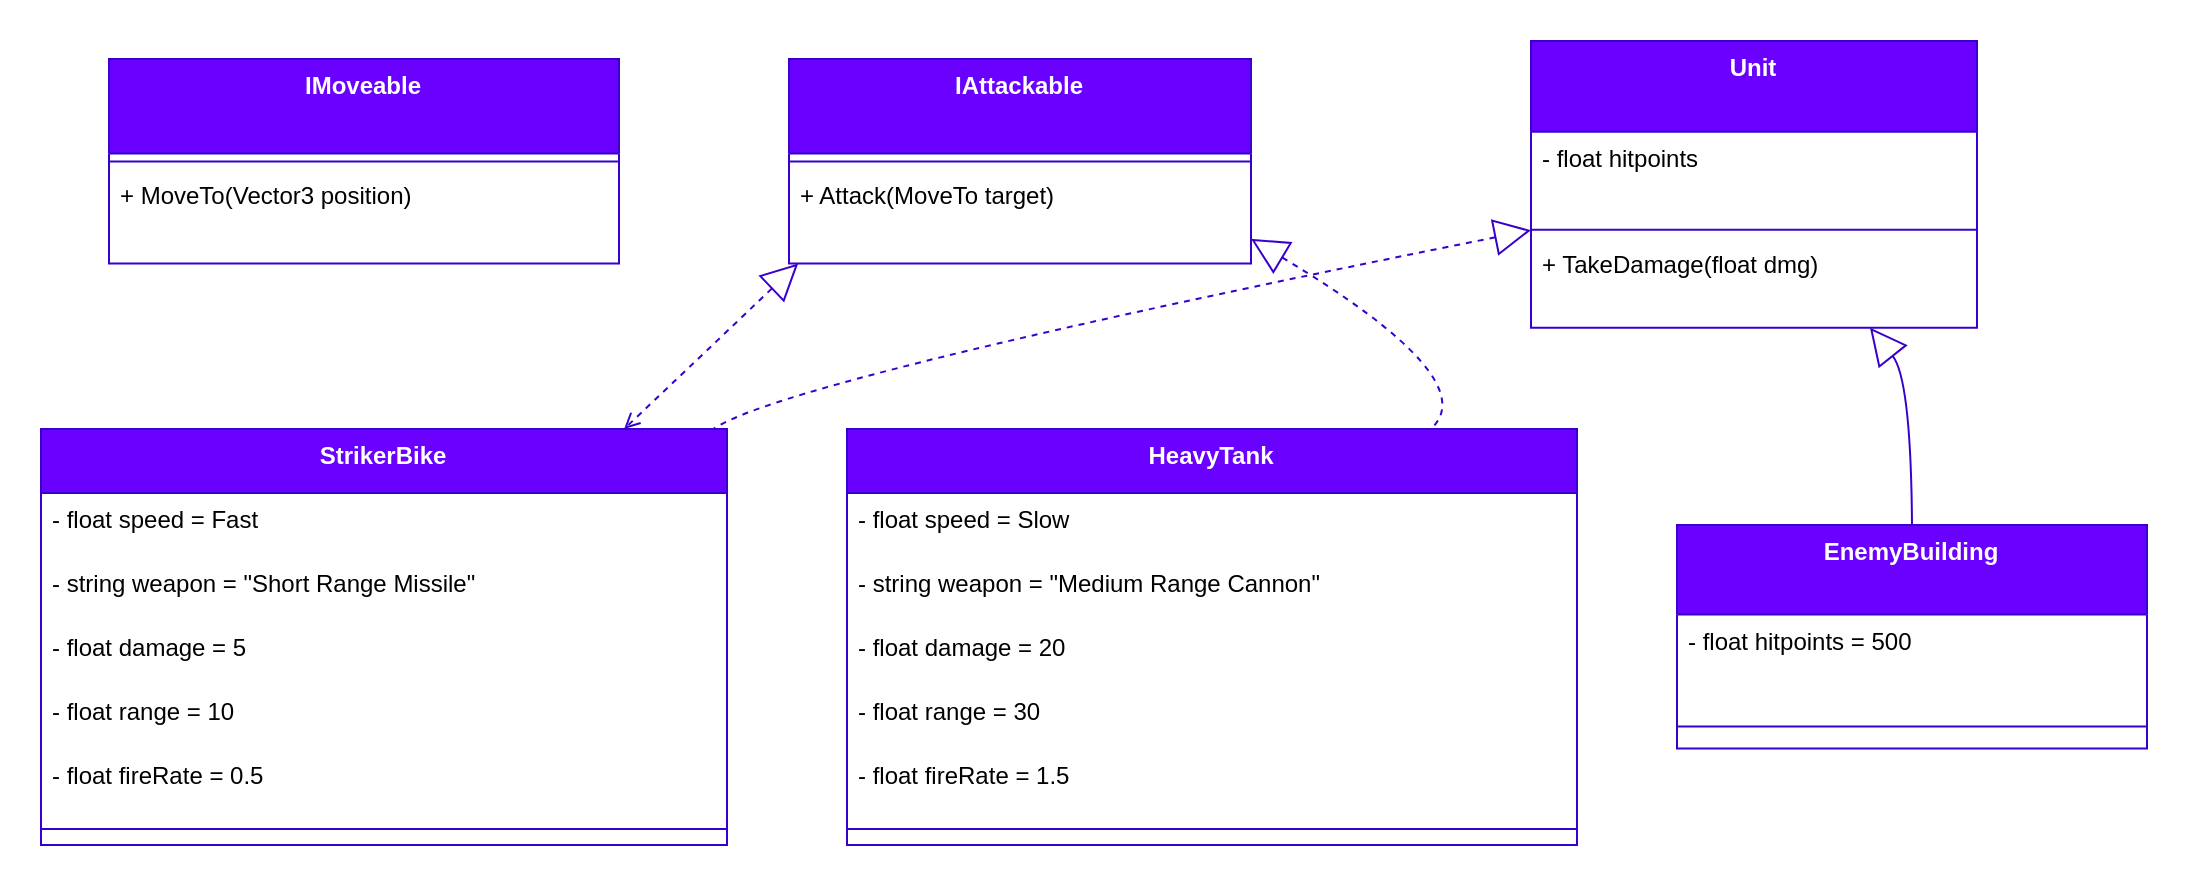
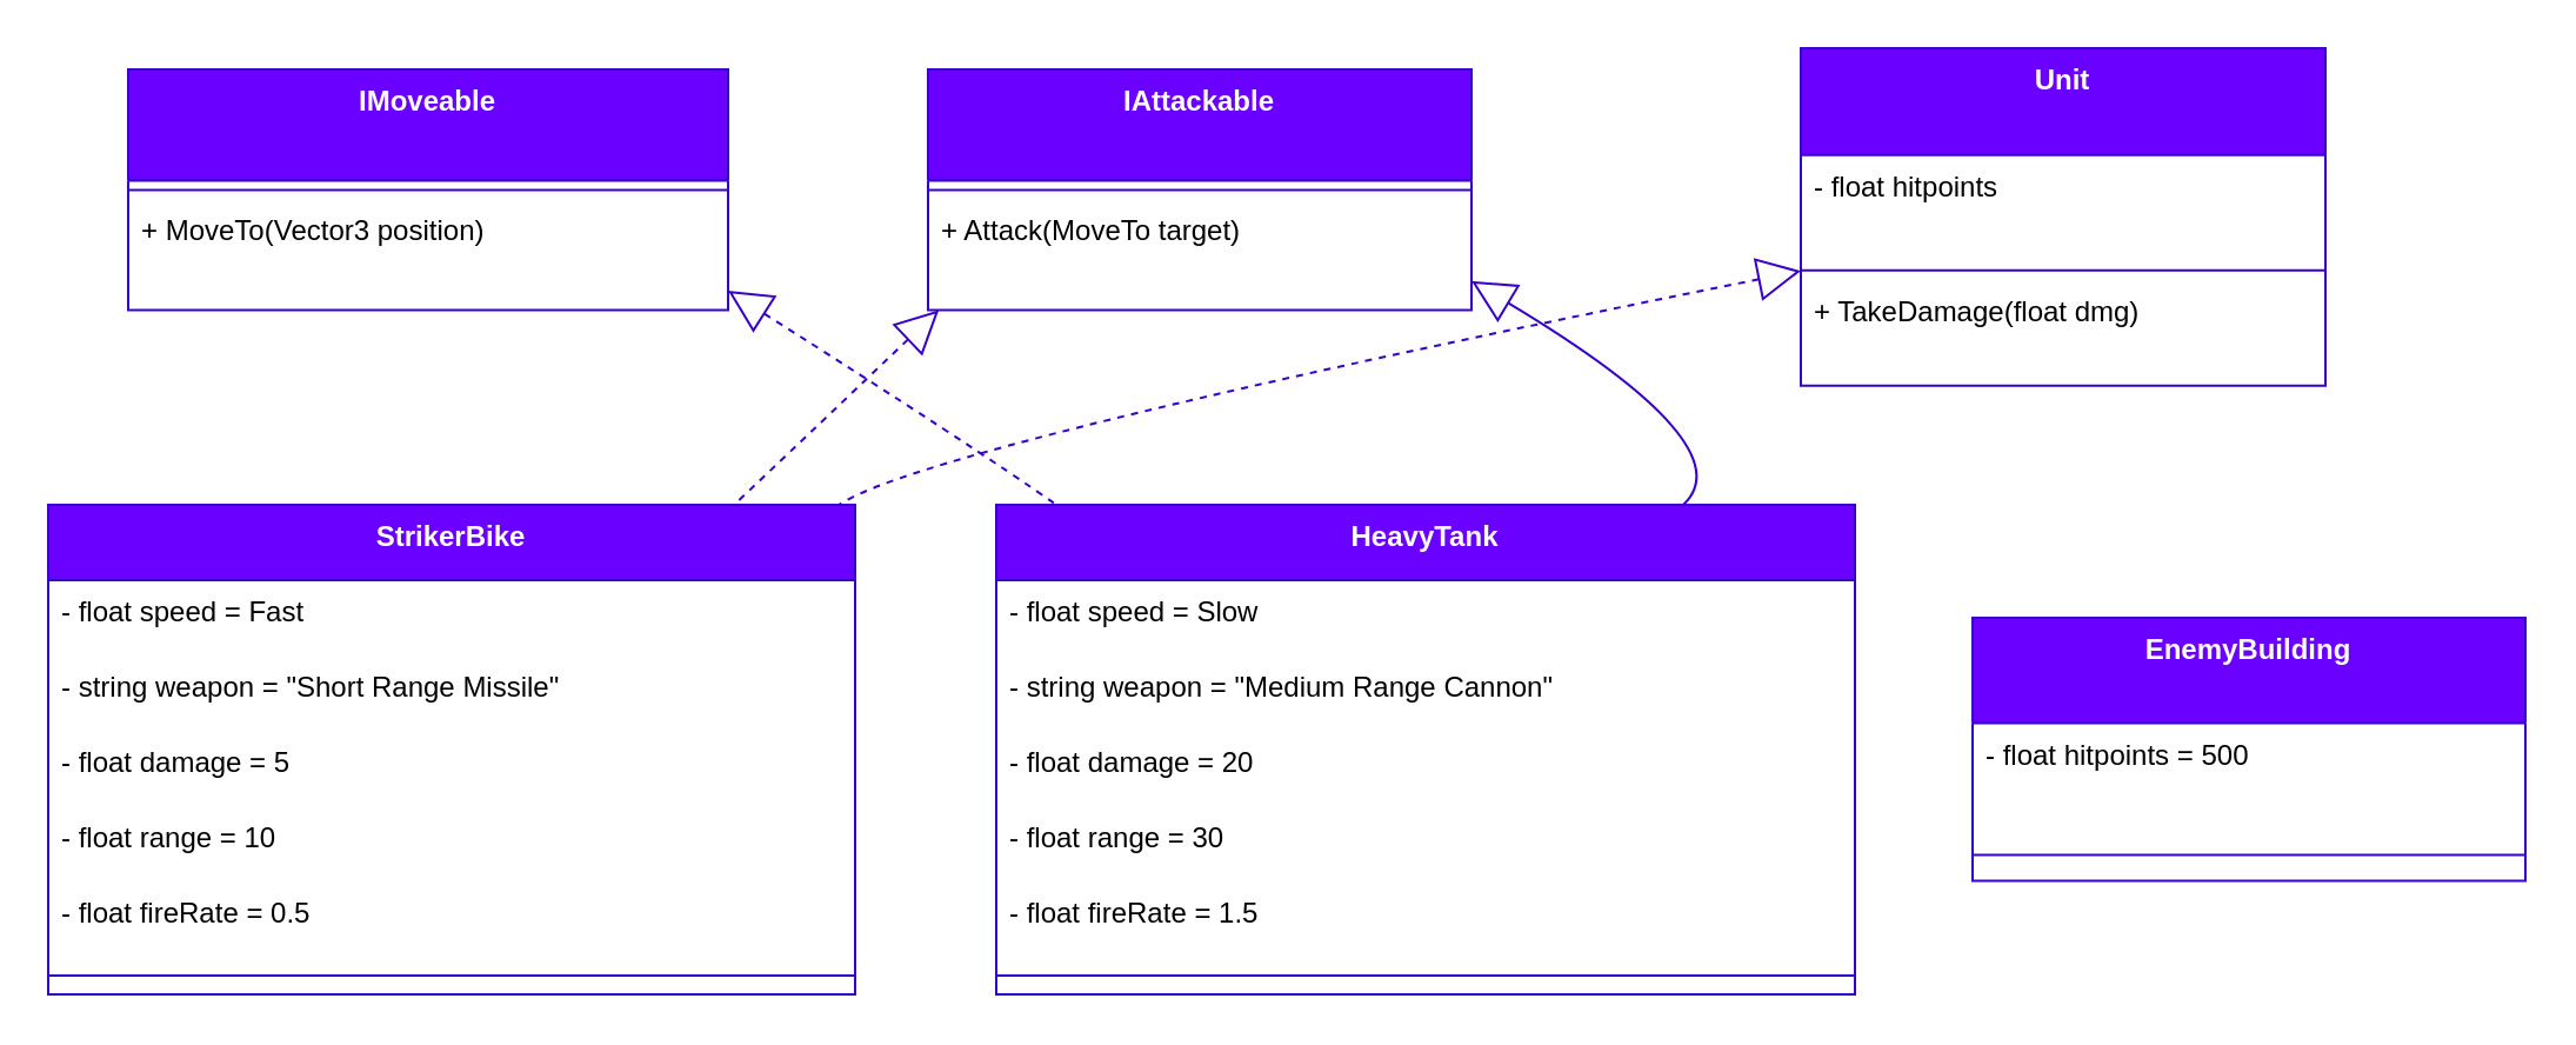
+ <mxCell id="29" value="" style="curved=1;dashed=1;startArrow=block;startSize=16;startFill=0;endArrow=none;exitX=1;exitY=0.92;entryX=0.07;entryY=0;rounded=0;fillColor=#6a00ff;strokeColor=#3700CC;" edge="1" parent="1" source="6" target="16"><mxGeometry relative="1" as="geometry"><Array as="points"><mxPoint x="413" y="189" /></Array></mxGeometry></mxCell>
- <mxCell id="31" value="" style="curved=1;dashed=1;startArrow=block;startSize=16;startFill=0;endArrow=none;exitX=1;exitY=0.88;entryX=0.8;entryY=0;rounded=0;fillColor=#6a00ff;strokeColor=#3700CC;" edge="1" parent="1" source="23" target="16"><mxGeometry relative="1" as="geometry"><Array as="points"><mxPoint x="742" y="189" /></Array></mxGeometry></mxCell>
+ <mxCell id="31" value="" style="curved=1;dashed=0;startArrow=block;startSize=16;startFill=0;endArrow=none;exitX=1;exitY=0.88;entryX=0.8;entryY=0;rounded=0;fillColor=#6a00ff;strokeColor=#3700CC;" edge="1" parent="1" source="23" target="16"><mxGeometry relative="1" as="geometry"><Array as="points"><mxPoint x="742" y="189" /></Array></mxGeometry></mxCell>
- <mxCell id="30" value="" style="curved=1;dashed=1;startArrow=block;startSize=16;startFill=0;endArrow=open;exitX=0.02;exitY=1;entryX=0.85;entryY=0;rounded=0;fillColor=#6a00ff;strokeColor=#3700CC;" edge="1" parent="1" source="23" target="9"><mxGeometry relative="1" as="geometry"><Array as="points"><mxPoint x="338" y="189" /></Array></mxGeometry></mxCell>
+ <mxCell id="30" value="" style="curved=1;dashed=1;startArrow=block;startSize=16;startFill=0;endArrow=none;exitX=0.02;exitY=1;entryX=0.85;entryY=0;rounded=0;fillColor=#6a00ff;strokeColor=#3700CC;" edge="1" parent="1" source="23" target="9"><mxGeometry relative="1" as="geometry"><Array as="points"><mxPoint x="338" y="189" /></Array></mxGeometry></mxCell>
- <mxCell id="33" value="" style="curved=1;startArrow=block;startSize=16;startFill=0;endArrow=none;exitX=0.76;exitY=1;entryX=0.5;entryY=0;rounded=0;fillColor=#6a00ff;strokeColor=#3700CC;" edge="1" parent="1" source="2" target="26"><mxGeometry relative="1" as="geometry"><Array as="points"><mxPoint x="955" y="189" /></Array></mxGeometry></mxCell>
